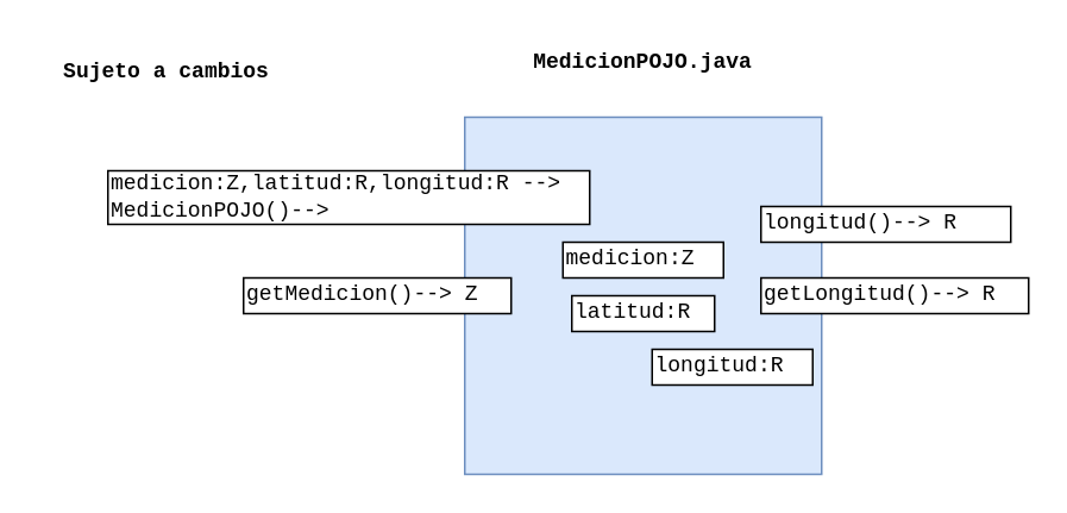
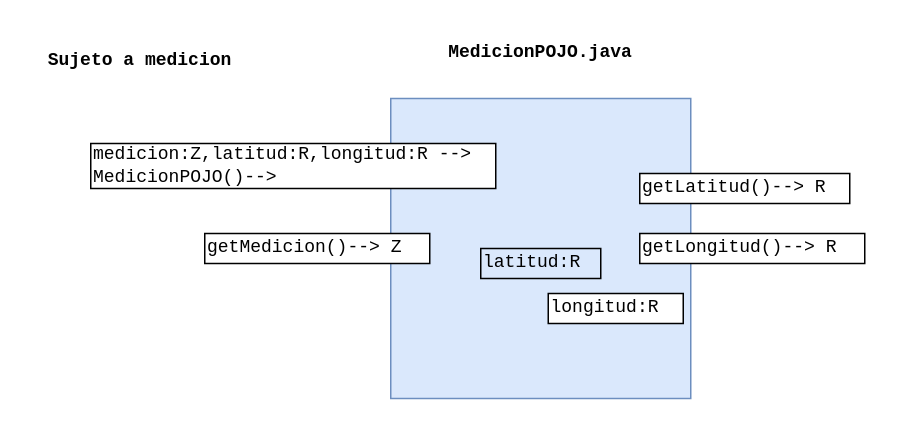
- <mxCell id="11" value="&lt;b&gt;Sujeto a cambios&lt;/b&gt;" style="text;html=1;strokeColor=none;fillColor=none;align=center;verticalAlign=middle;whiteSpace=wrap;rounded=0;fontFamily=Courier New;" parent="1" vertex="1"><mxGeometry x="20" y="25" width="146" height="30" as="geometry" /></mxCell>
+ <mxCell id="11" value="&lt;b&gt;Sujeto a medicion&lt;/b&gt;" style="text;html=1;strokeColor=none;fillColor=none;align=center;verticalAlign=middle;whiteSpace=wrap;rounded=0;fontFamily=Courier New;" parent="1" vertex="1"><mxGeometry x="20" y="25" width="146" height="30" as="geometry" /></mxCell>
- <mxCell id="9" value="longitud()--&amp;gt; R" style="rounded=0;whiteSpace=wrap;html=1;fontFamily=Courier New;align=left;autosize=1;" parent="1" vertex="1"><mxGeometry x="426" y="115" width="140" height="20" as="geometry" /></mxCell>
+ <mxCell id="9" value="getLatitud()--&amp;gt; R" style="rounded=0;whiteSpace=wrap;html=1;fontFamily=Courier New;align=left;autosize=1;" parent="1" vertex="1"><mxGeometry x="426" y="115" width="140" height="20" as="geometry" /></mxCell>
- <mxCell id="4" value="medicion:Z" style="rounded=0;whiteSpace=wrap;html=1;fontFamily=Courier New;align=left;autosize=1;" parent="1" vertex="1"><mxGeometry x="315" y="135" width="90" height="20" as="geometry" /></mxCell>
- <mxCell id="5" value="latitud:R" style="rounded=0;whiteSpace=wrap;html=1;fontFamily=Courier New;align=left;autosize=1;" parent="1" vertex="1"><mxGeometry x="320" y="165" width="80" height="20" as="geometry" /></mxCell>
+ <mxCell id="5" value="latitud:R" style="rounded=0;whiteSpace=wrap;html=1;fontFamily=Courier New;align=left;autosize=1;fillColor=#dae8fc;" parent="1" vertex="1"><mxGeometry x="320" y="165" width="80" height="20" as="geometry" /></mxCell>
